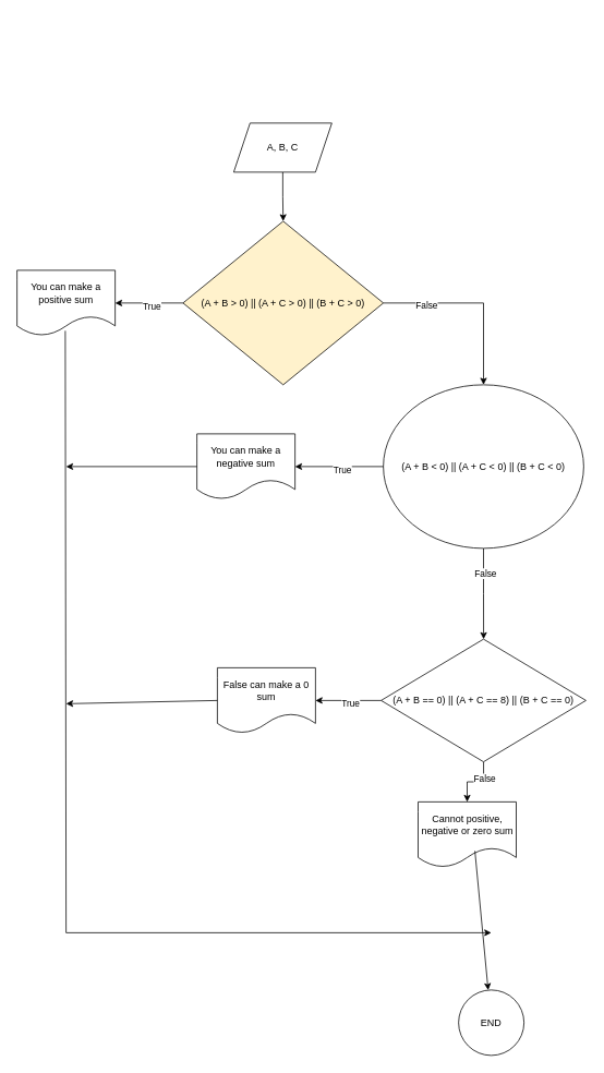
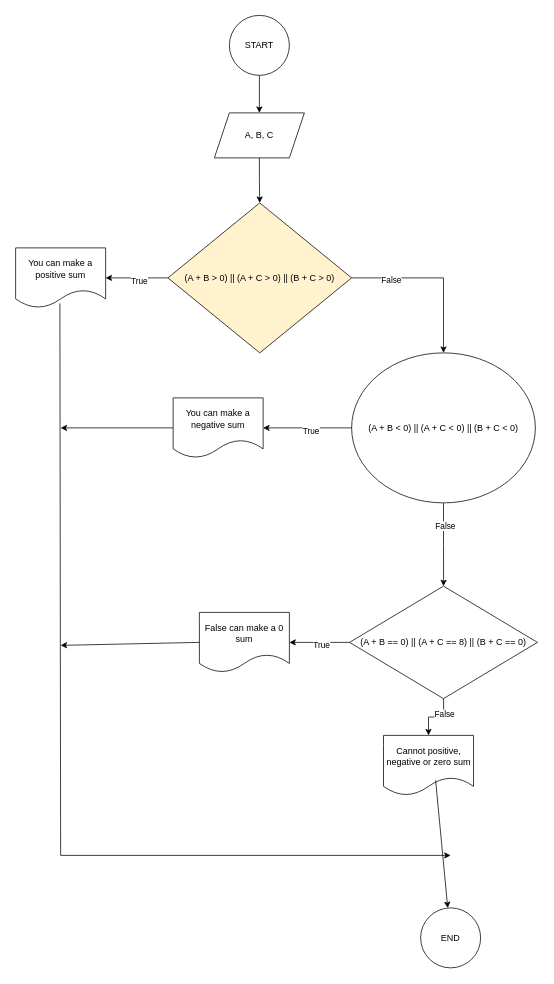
+ <mxCell id="3" value="START" style="ellipse;whiteSpace=wrap;html=1;aspect=fixed;" parent="1" vertex="1"><mxGeometry x="305" width="80" height="80" as="geometry" y="20" /></mxCell>
+ <mxCell id="2" style="edgeStyle=orthogonalEdgeStyle;rounded=0;orthogonalLoop=1;jettySize=auto;html=1;" parent="1" source="3" target="5" edge="1"><mxGeometry relative="1" as="geometry" /></mxCell>
- <mxCell id="17" value="You can make a negative sum" style="shape=document;whiteSpace=wrap;html=1;boundedLbl=1;" parent="1" vertex="1"><mxGeometry x="240" y="530" width="120" height="80" as="geometry" /></mxCell>
+ <mxCell id="17" value="You can make a negative sum" style="shape=document;whiteSpace=wrap;html=1;boundedLbl=1;" parent="1" vertex="1"><mxGeometry x="230" y="530" width="120" height="80" as="geometry" /></mxCell>
